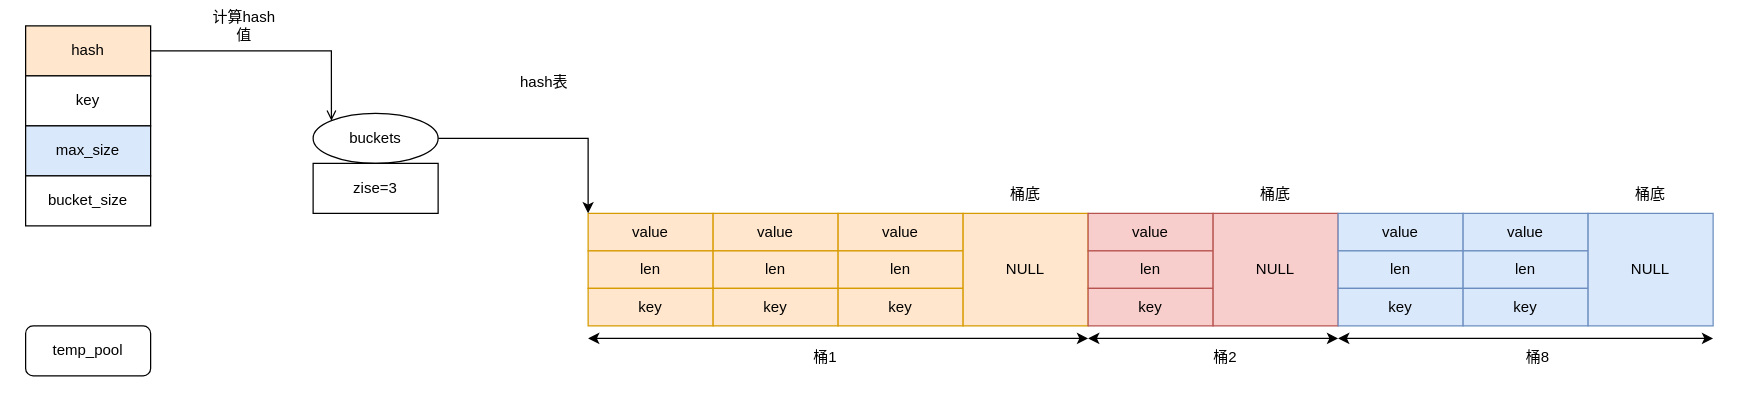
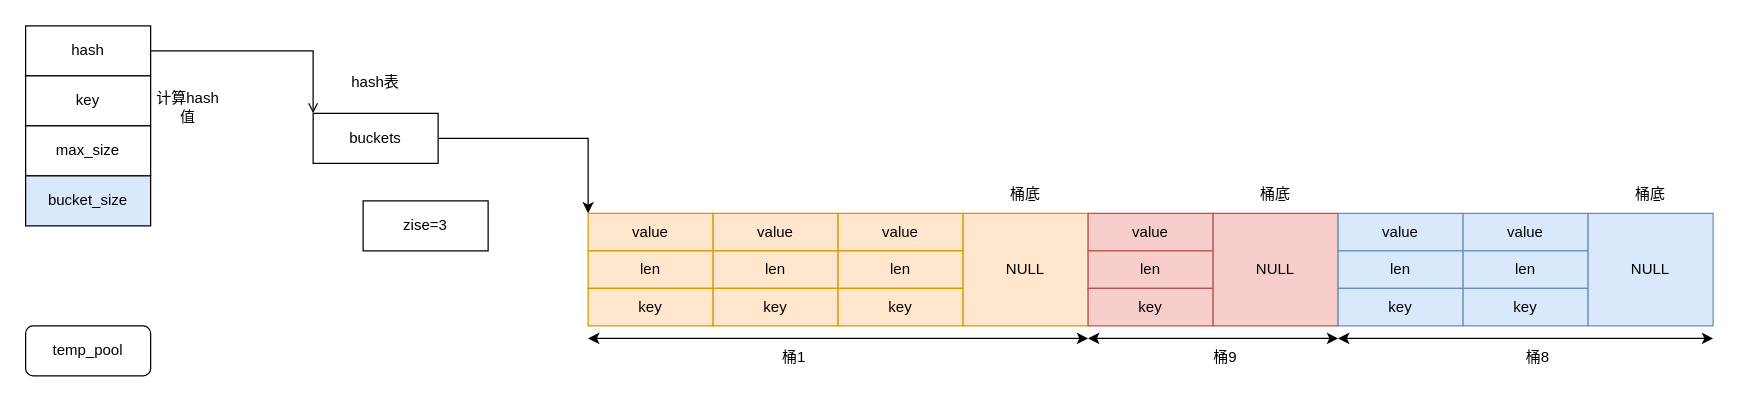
- <mxCell id="38" value="计算hash值" style="text;html=1;align=center;verticalAlign=middle;whiteSpace=wrap;rounded=0;" vertex="1" parent="1"><mxGeometry x="165" y="5" width="60" height="30" as="geometry" /></mxCell>
+ <mxCell id="38" value="计算hash值" style="text;html=1;align=center;verticalAlign=middle;whiteSpace=wrap;rounded=0;" vertex="1" parent="1"><mxGeometry x="120" y="70" width="60" height="30" as="geometry" /></mxCell>
- <mxCell id="33" value="hash" style="rounded=0;whiteSpace=wrap;html=1;fillColor=#ffe6cc;" vertex="1" parent="1"><mxGeometry x="20" y="20" width="100" height="40" as="geometry" /></mxCell>
+ <mxCell id="33" value="hash" style="rounded=0;whiteSpace=wrap;html=1;" vertex="1" parent="1"><mxGeometry x="20" y="20" width="100" height="40" as="geometry" /></mxCell>
- <mxCell id="39" value="hash表" style="text;html=1;align=center;verticalAlign=middle;whiteSpace=wrap;rounded=0;" vertex="1" parent="1"><mxGeometry x="405" y="50" width="60" height="30" as="geometry" /></mxCell>
+ <mxCell id="39" value="hash表" style="text;html=1;align=center;verticalAlign=middle;whiteSpace=wrap;rounded=0;" vertex="1" parent="1"><mxGeometry x="270" y="50" width="60" height="30" as="geometry" /></mxCell>
- <mxCell id="30" value="buckets" style="ellipse;whiteSpace=wrap;html=1;" vertex="1" parent="1"><mxGeometry x="250" y="90" width="100" height="40" as="geometry" /></mxCell>
+ <mxCell id="30" value="buckets" style="rounded=0;whiteSpace=wrap;html=1;" vertex="1" parent="1"><mxGeometry x="250" y="90" width="100" height="40" as="geometry" /></mxCell>
- <mxCell id="35" value="max_size" style="rounded=0;whiteSpace=wrap;html=1;fillColor=#dae8fc;" vertex="1" parent="1"><mxGeometry x="20" y="100" width="100" height="40" as="geometry" /></mxCell>
+ <mxCell id="35" value="max_size" style="rounded=0;whiteSpace=wrap;html=1;" vertex="1" parent="1"><mxGeometry x="20" y="100" width="100" height="40" as="geometry" /></mxCell>
- <mxCell id="31" value="zise=3" style="rounded=0;whiteSpace=wrap;html=1;" vertex="1" parent="1"><mxGeometry x="250" y="130" width="100" height="40" as="geometry" /></mxCell>
+ <mxCell id="31" value="zise=3" style="rounded=0;whiteSpace=wrap;html=1;" vertex="1" parent="1"><mxGeometry x="290" y="160" width="100" height="40" as="geometry" /></mxCell>
- <mxCell id="36" value="bucket_size" style="rounded=0;whiteSpace=wrap;html=1;" vertex="1" parent="1"><mxGeometry x="20" y="140" width="100" height="40" as="geometry" /></mxCell>
+ <mxCell id="36" value="bucket_size" style="rounded=0;whiteSpace=wrap;html=1;fillColor=#dae8fc;" vertex="1" parent="1"><mxGeometry x="20" y="140" width="100" height="40" as="geometry" /></mxCell>
- <mxCell id="24" value="桶1" style="text;html=1;align=center;verticalAlign=middle;whiteSpace=wrap;rounded=0;" vertex="1" parent="1"><mxGeometry x="630" y="270" width="60" height="30" as="geometry" /></mxCell>
+ <mxCell id="24" value="桶1" style="text;html=1;align=center;verticalAlign=middle;whiteSpace=wrap;rounded=0;" vertex="1" parent="1"><mxGeometry x="605" y="270" width="60" height="30" as="geometry" /></mxCell>
- <mxCell id="27" value="桶2" style="text;html=1;align=center;verticalAlign=middle;whiteSpace=wrap;rounded=0;" vertex="1" parent="1"><mxGeometry x="950" y="270" width="60" height="30" as="geometry" /></mxCell>
+ <mxCell id="27" value="桶9" style="text;html=1;align=center;verticalAlign=middle;whiteSpace=wrap;rounded=0;" vertex="1" parent="1"><mxGeometry x="950" y="270" width="60" height="30" as="geometry" /></mxCell>
